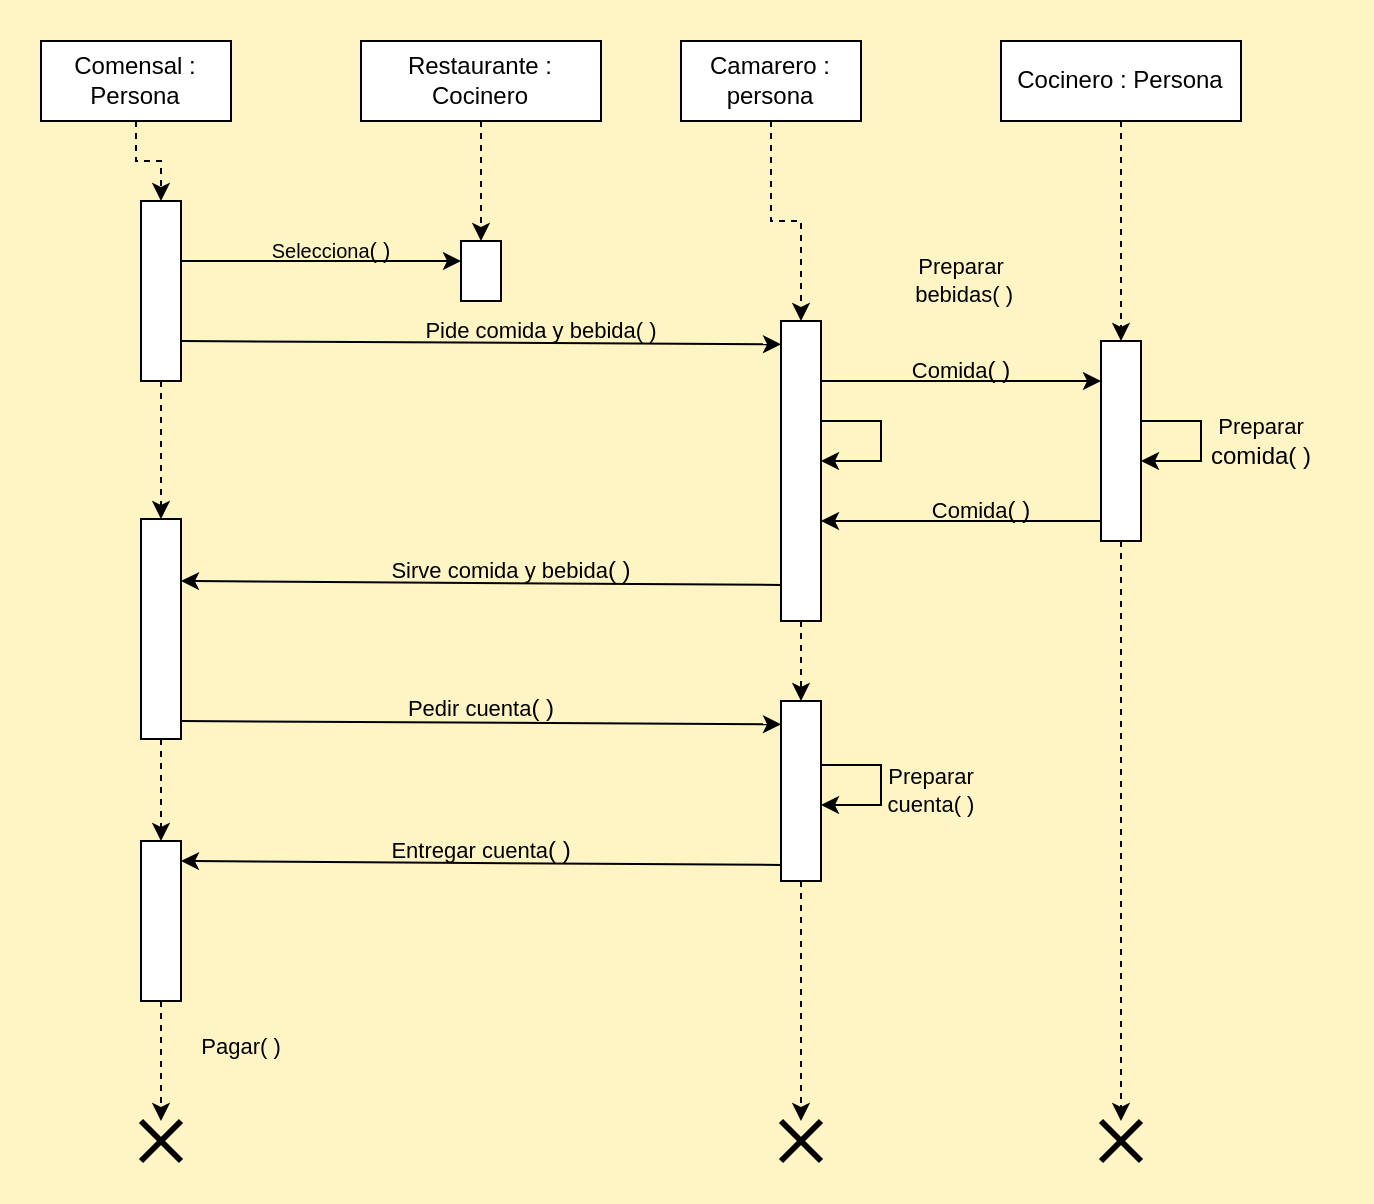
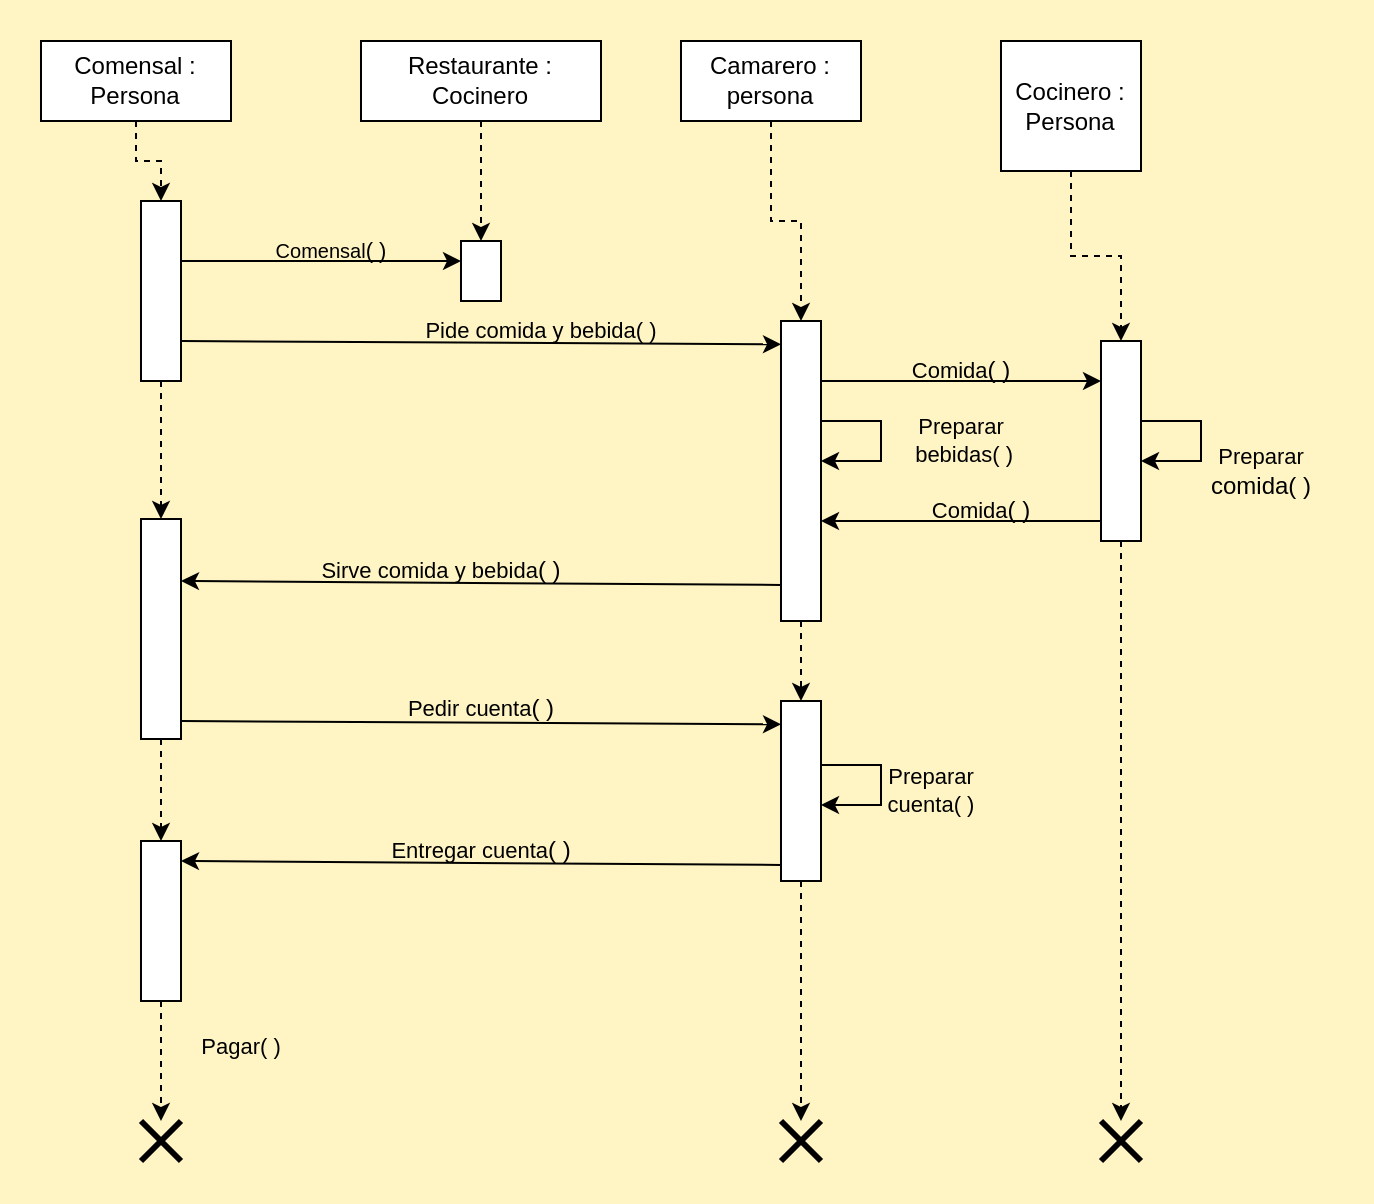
- <mxCell id="16" value="Cocinero : Persona" style="rounded=0;whiteSpace=wrap;html=1;" parent="1" vertex="1"><mxGeometry x="500" y="20" width="120" height="40" as="geometry" /></mxCell>
+ <mxCell id="16" value="Cocinero : Persona" style="rounded=0;whiteSpace=wrap;html=1;" parent="1" vertex="1"><mxGeometry x="500" y="20" width="70" height="65" as="geometry" /></mxCell>
- <mxCell id="12" value="&lt;div style=&quot;font-size: 11px;&quot;&gt;&lt;font style=&quot;font-size: 10px;&quot;&gt;Selecciona&lt;/font&gt;( )&lt;br&gt;&lt;/div&gt;" style="text;html=1;align=center;verticalAlign=middle;resizable=0;points=[];autosize=1;strokeColor=none;fillColor=none;" parent="1" vertex="1"><mxGeometry x="125" y="110" width="80" height="30" as="geometry" /></mxCell>
+ <mxCell id="12" value="&lt;div style=&quot;font-size: 11px;&quot;&gt;&lt;font style=&quot;font-size: 10px;&quot;&gt;Comensal&lt;/font&gt;( )&lt;br&gt;&lt;/div&gt;" style="text;html=1;align=center;verticalAlign=middle;resizable=0;points=[];autosize=1;strokeColor=none;fillColor=none;" parent="1" vertex="1"><mxGeometry x="125" y="110" width="80" height="30" as="geometry" /></mxCell>
- <mxCell id="30" value="&lt;div style=&quot;font-size: 11px;&quot;&gt;&lt;font style=&quot;font-size: 11px;&quot;&gt;Preparar&lt;/font&gt;&lt;/div&gt;&lt;div style=&quot;font-size: 11px;&quot;&gt;&lt;font style=&quot;font-size: 11px;&quot;&gt;&amp;nbsp;bebidas&lt;/font&gt;( )&lt;br&gt;&lt;/div&gt;" style="text;html=1;align=center;verticalAlign=middle;resizable=0;points=[];autosize=1;strokeColor=none;fillColor=none;" parent="1" vertex="1"><mxGeometry x="440" y="120" width="80" height="40" as="geometry" /></mxCell>
+ <mxCell id="30" value="&lt;div style=&quot;font-size: 11px;&quot;&gt;&lt;font style=&quot;font-size: 11px;&quot;&gt;Preparar&lt;/font&gt;&lt;/div&gt;&lt;div style=&quot;font-size: 11px;&quot;&gt;&lt;font style=&quot;font-size: 11px;&quot;&gt;&amp;nbsp;bebidas&lt;/font&gt;( )&lt;br&gt;&lt;/div&gt;" style="text;html=1;align=center;verticalAlign=middle;resizable=0;points=[];autosize=1;strokeColor=none;fillColor=none;" parent="1" vertex="1"><mxGeometry x="440" y="200" width="80" height="40" as="geometry" /></mxCell>
- <mxCell id="23" value="&lt;div&gt;&lt;font style=&quot;font-size: 11px;&quot;&gt;Preparar&lt;/font&gt;&lt;/div&gt;comida( )" style="text;html=1;align=center;verticalAlign=middle;resizable=0;points=[];autosize=1;strokeColor=none;fillColor=none;" parent="1" vertex="1"><mxGeometry x="595" y="200" width="70" height="40" as="geometry" /></mxCell>
+ <mxCell id="23" value="&lt;div&gt;&lt;font style=&quot;font-size: 11px;&quot;&gt;Preparar&lt;/font&gt;&lt;/div&gt;comida( )" style="text;html=1;align=center;verticalAlign=middle;resizable=0;points=[];autosize=1;strokeColor=none;fillColor=none;" parent="1" vertex="1"><mxGeometry x="595" y="215" width="70" height="40" as="geometry" /></mxCell>
- <mxCell id="26" value="&lt;font style=&quot;font-size: 11px;&quot;&gt;Sirve comida y bebida&lt;/font&gt;( )" style="text;html=1;align=center;verticalAlign=middle;resizable=0;points=[];autosize=1;strokeColor=none;fillColor=none;" parent="1" vertex="1"><mxGeometry x="185" y="270" width="140" height="30" as="geometry" /></mxCell>
+ <mxCell id="26" value="&lt;font style=&quot;font-size: 11px;&quot;&gt;Sirve comida y bebida&lt;/font&gt;( )" style="text;html=1;align=center;verticalAlign=middle;resizable=0;points=[];autosize=1;strokeColor=none;fillColor=none;" parent="1" vertex="1"><mxGeometry x="150" y="270" width="140" height="30" as="geometry" /></mxCell>
